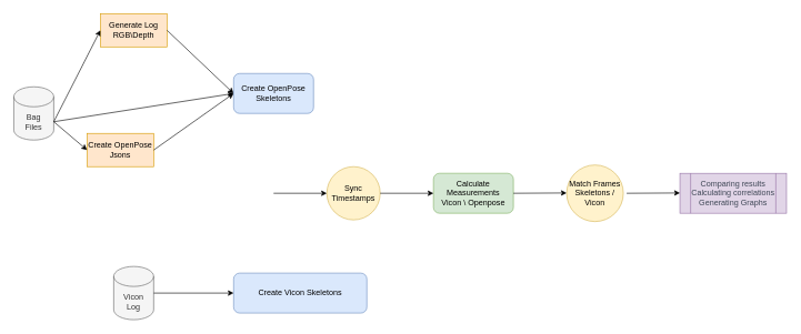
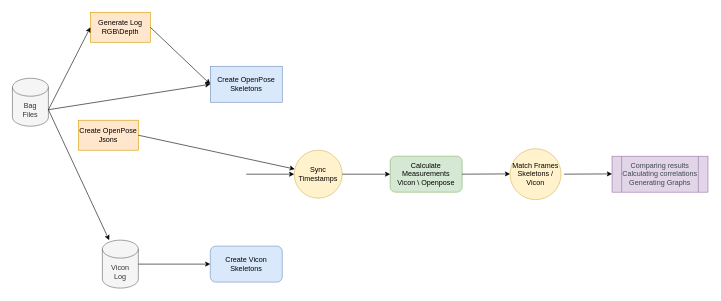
- <mxCell id="10" value="Create OpenPose Skeletons" style="rounded=1;whiteSpace=wrap;html=1;fillColor=#dae8fc;strokeColor=#6c8ebf;direction=east;" vertex="1" parent="1"><mxGeometry x="350" y="110" width="120" height="60" as="geometry" /></mxCell>
+ <mxCell id="10" value="Create OpenPose Skeletons" style="whiteSpace=wrap;html=1;fillColor=#dae8fc;strokeColor=#6c8ebf;direction=east;rounded=0;" vertex="1" parent="1"><mxGeometry x="350" y="110" width="120" height="60" as="geometry" /></mxCell>
- <mxCell id="9" value="" style="endArrow=classic;html=1;exitX=1;exitY=0.5;exitDx=0;exitDy=0;entryX=0;entryY=0.5;entryDx=0;entryDy=0;" edge="1" parent="1" source="4" target="10"><mxGeometry width="50" height="50" relative="1" as="geometry"><mxPoint x="275" y="170" as="sourcePoint" /><mxPoint x="350" y="110" as="targetPoint" /></mxGeometry></mxCell>
+ <mxCell id="9" value="" style="endArrow=classic;html=1;exitX=1;exitY=0.5;exitDx=0;exitDy=0;" edge="1" parent="1" source="4" target="15"><mxGeometry width="50" height="50" relative="1" as="geometry"><mxPoint x="275" y="170" as="sourcePoint" /><mxPoint x="350" y="110" as="targetPoint" /></mxGeometry></mxCell>
- <mxCell id="6" value="" style="endArrow=classic;html=1;exitX=1;exitY=0;exitDx=0;exitDy=52.5;entryX=0;entryY=0.5;entryDx=0;entryDy=0;exitPerimeter=0;" edge="1" parent="1" source="2" target="4"><mxGeometry width="50" height="50" relative="1" as="geometry"><mxPoint x="80" y="155" as="sourcePoint" /><mxPoint x="150" y="80" as="targetPoint" /></mxGeometry></mxCell>
+ <mxCell id="6" value="" style="endArrow=classic;html=1;exitX=1;exitY=0;exitDx=0;exitDy=52.5;exitPerimeter=0;" edge="1" parent="1" source="2" target="11"><mxGeometry width="50" height="50" relative="1" as="geometry"><mxPoint x="80" y="155" as="sourcePoint" /><mxPoint x="150" y="80" as="targetPoint" /></mxGeometry></mxCell>
- <mxCell id="13" value="Create Vicon Skeletons" style="rounded=1;whiteSpace=wrap;html=1;fillColor=#dae8fc;strokeColor=#6c8ebf;direction=east;" vertex="1" parent="1"><mxGeometry x="350" y="410" width="200" height="60" as="geometry" /></mxCell>
+ <mxCell id="13" value="Create Vicon Skeletons" style="rounded=1;whiteSpace=wrap;html=1;fillColor=#dae8fc;strokeColor=#6c8ebf;direction=east;" vertex="1" parent="1"><mxGeometry x="350" y="410" width="120" height="60" as="geometry" /></mxCell>
